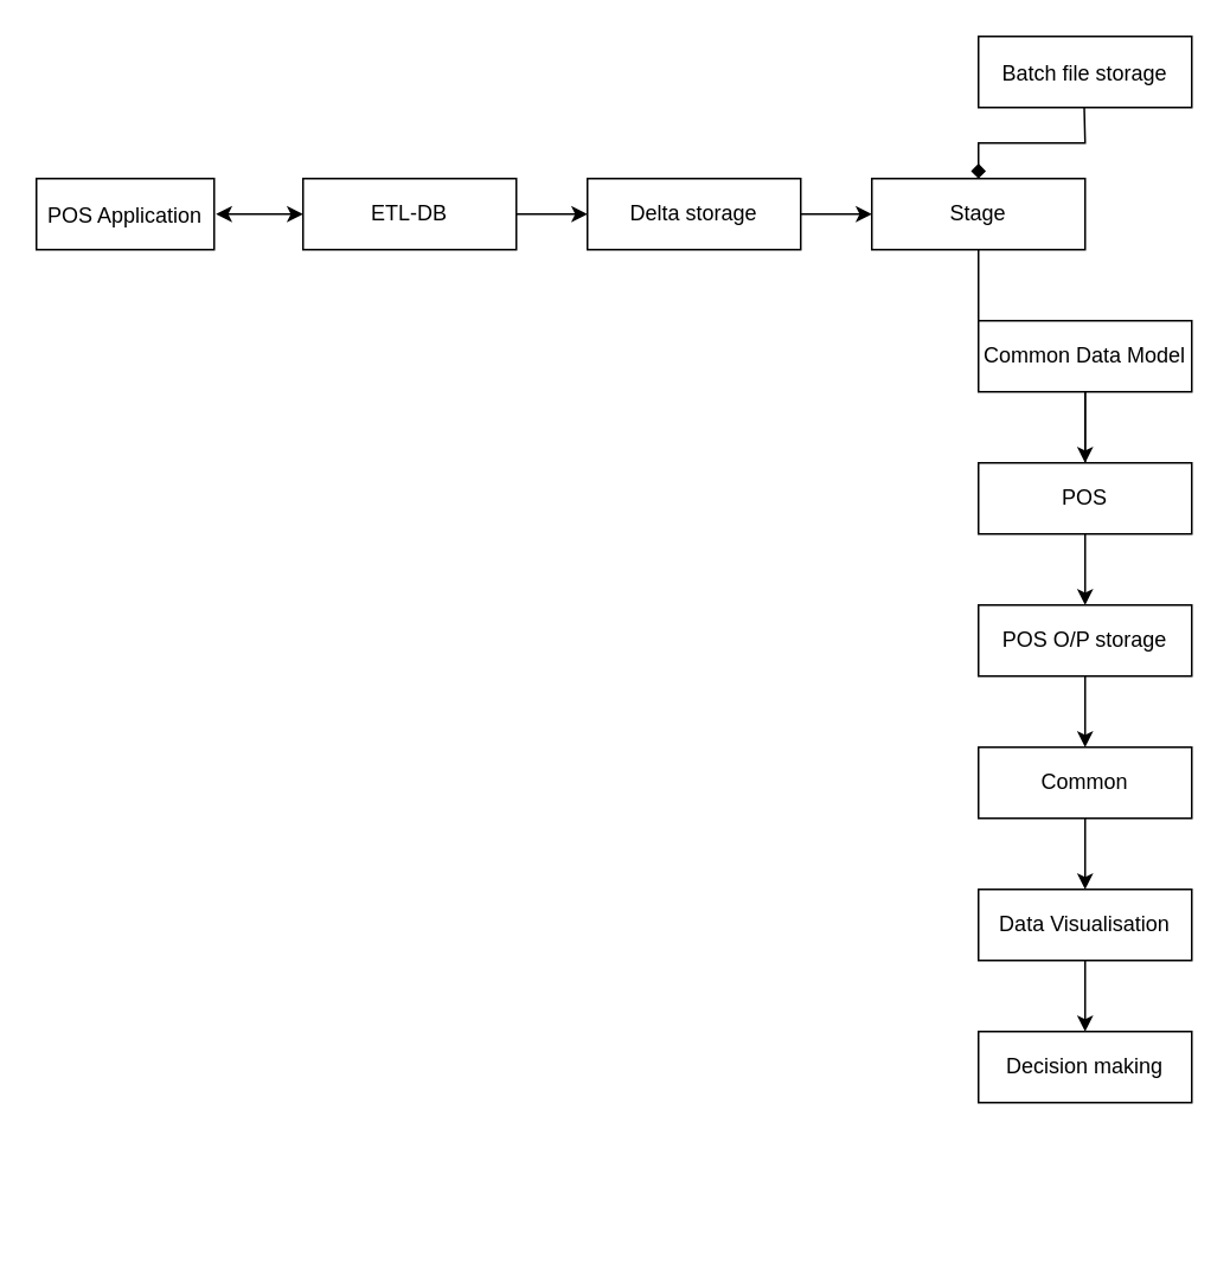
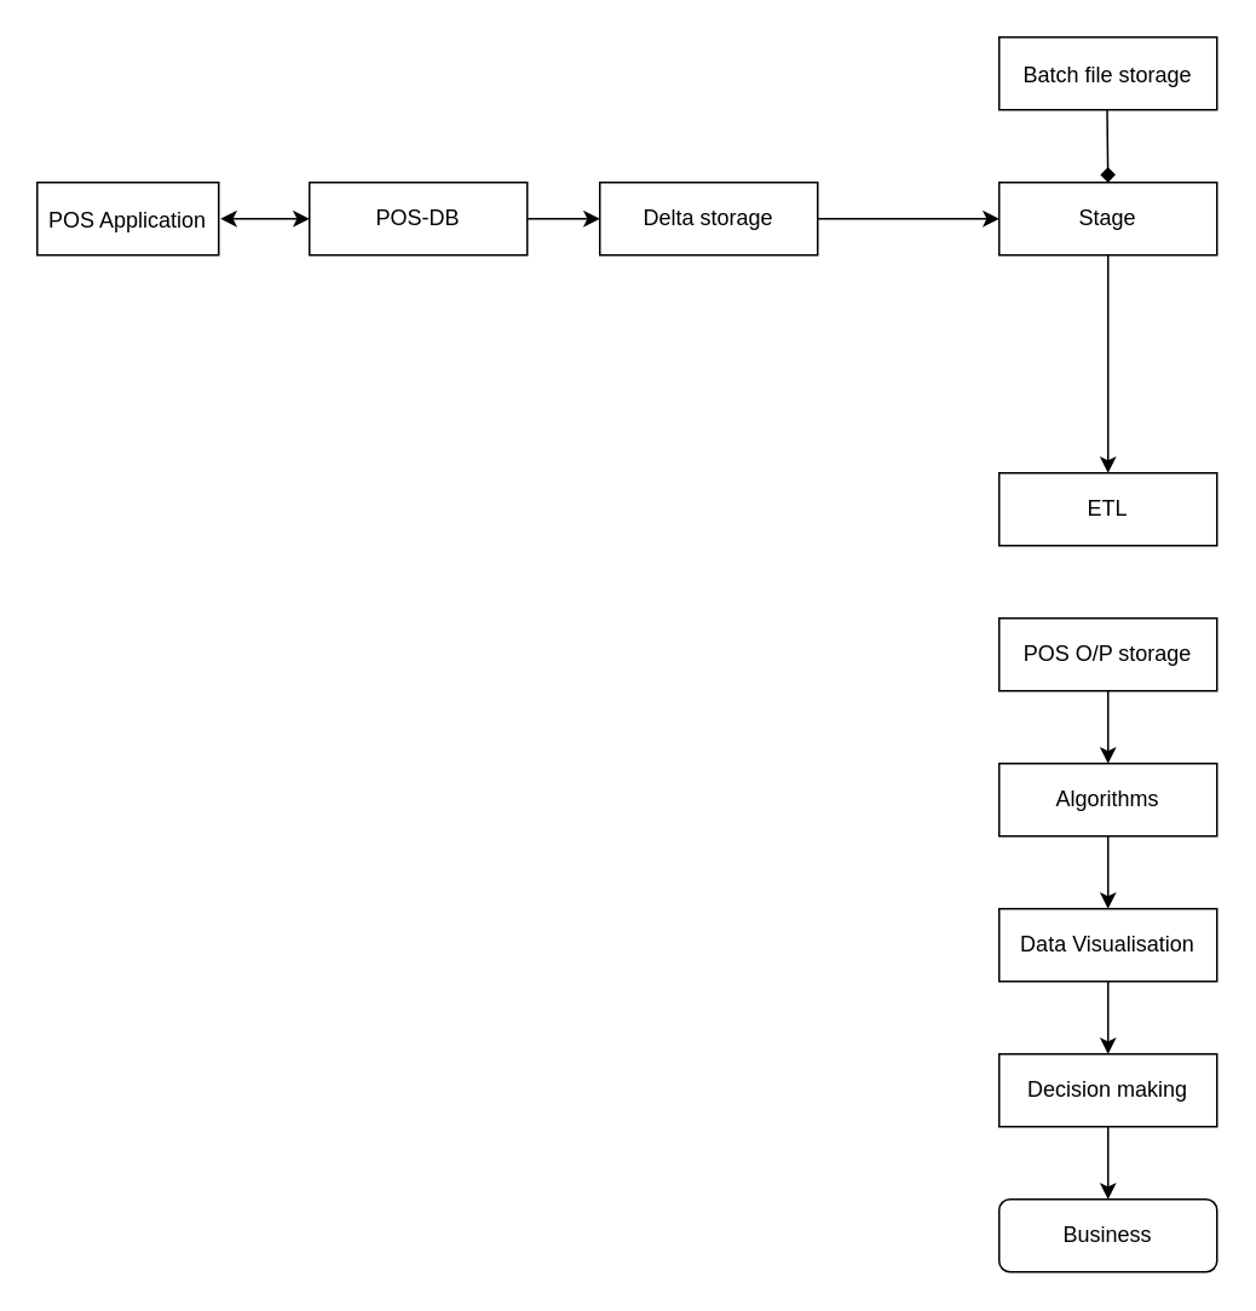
- <mxCell id="6" value="ETL-DB" style="rounded=0;whiteSpace=wrap;html=1;" vertex="1" parent="1"><mxGeometry x="170" y="100" width="120" height="40" as="geometry" /></mxCell>
+ <mxCell id="6" value="POS-DB" style="rounded=0;whiteSpace=wrap;html=1;" vertex="1" parent="1"><mxGeometry x="170" y="100" width="120" height="40" as="geometry" /></mxCell>
- <mxCell id="11" value="Stage" style="rounded=0;whiteSpace=wrap;html=1;" vertex="1" parent="1"><mxGeometry x="490" y="100" width="120" height="40" as="geometry" /></mxCell>
+ <mxCell id="11" value="Stage" style="rounded=0;whiteSpace=wrap;html=1;" vertex="1" parent="1"><mxGeometry x="550" y="100" width="120" height="40" as="geometry" /></mxCell>
- <mxCell id="13" value="Common Data Model" style="rounded=0;whiteSpace=wrap;html=1;" vertex="1" parent="1"><mxGeometry x="550" y="180" width="120" height="40" as="geometry" /></mxCell>
- <mxCell id="14" value="POS" style="rounded=0;whiteSpace=wrap;html=1;" vertex="1" parent="1"><mxGeometry x="550" y="260" width="120" height="40" as="geometry" /></mxCell>
+ <mxCell id="14" value="ETL" style="rounded=0;whiteSpace=wrap;html=1;" vertex="1" parent="1"><mxGeometry x="550" y="260" width="120" height="40" as="geometry" /></mxCell>
- <mxCell id="12" value="" style="edgeStyle=orthogonalEdgeStyle;rounded=0;orthogonalLoop=1;jettySize=auto;html=1;" edge="1" parent="1" source="13" target="16"><mxGeometry relative="1" as="geometry" /></mxCell>
- <mxCell id="18" value="Common" style="rounded=0;whiteSpace=wrap;html=1;" vertex="1" parent="1"><mxGeometry x="550" y="420" width="120" height="40" as="geometry" /></mxCell>
+ <mxCell id="18" value="Algorithms" style="rounded=0;whiteSpace=wrap;html=1;" vertex="1" parent="1"><mxGeometry x="550" y="420" width="120" height="40" as="geometry" /></mxCell>
+ <mxCell id="21" value="" style="edgeStyle=orthogonalEdgeStyle;rounded=0;orthogonalLoop=1;jettySize=auto;html=1;" edge="1" parent="1" source="22" target="23"><mxGeometry relative="1" as="geometry" /></mxCell>
+ <mxCell id="23" value="Business" style="rounded=1;whiteSpace=wrap;html=1;" vertex="1" parent="1"><mxGeometry x="550" y="660" width="120" height="40" as="geometry" /></mxCell>
